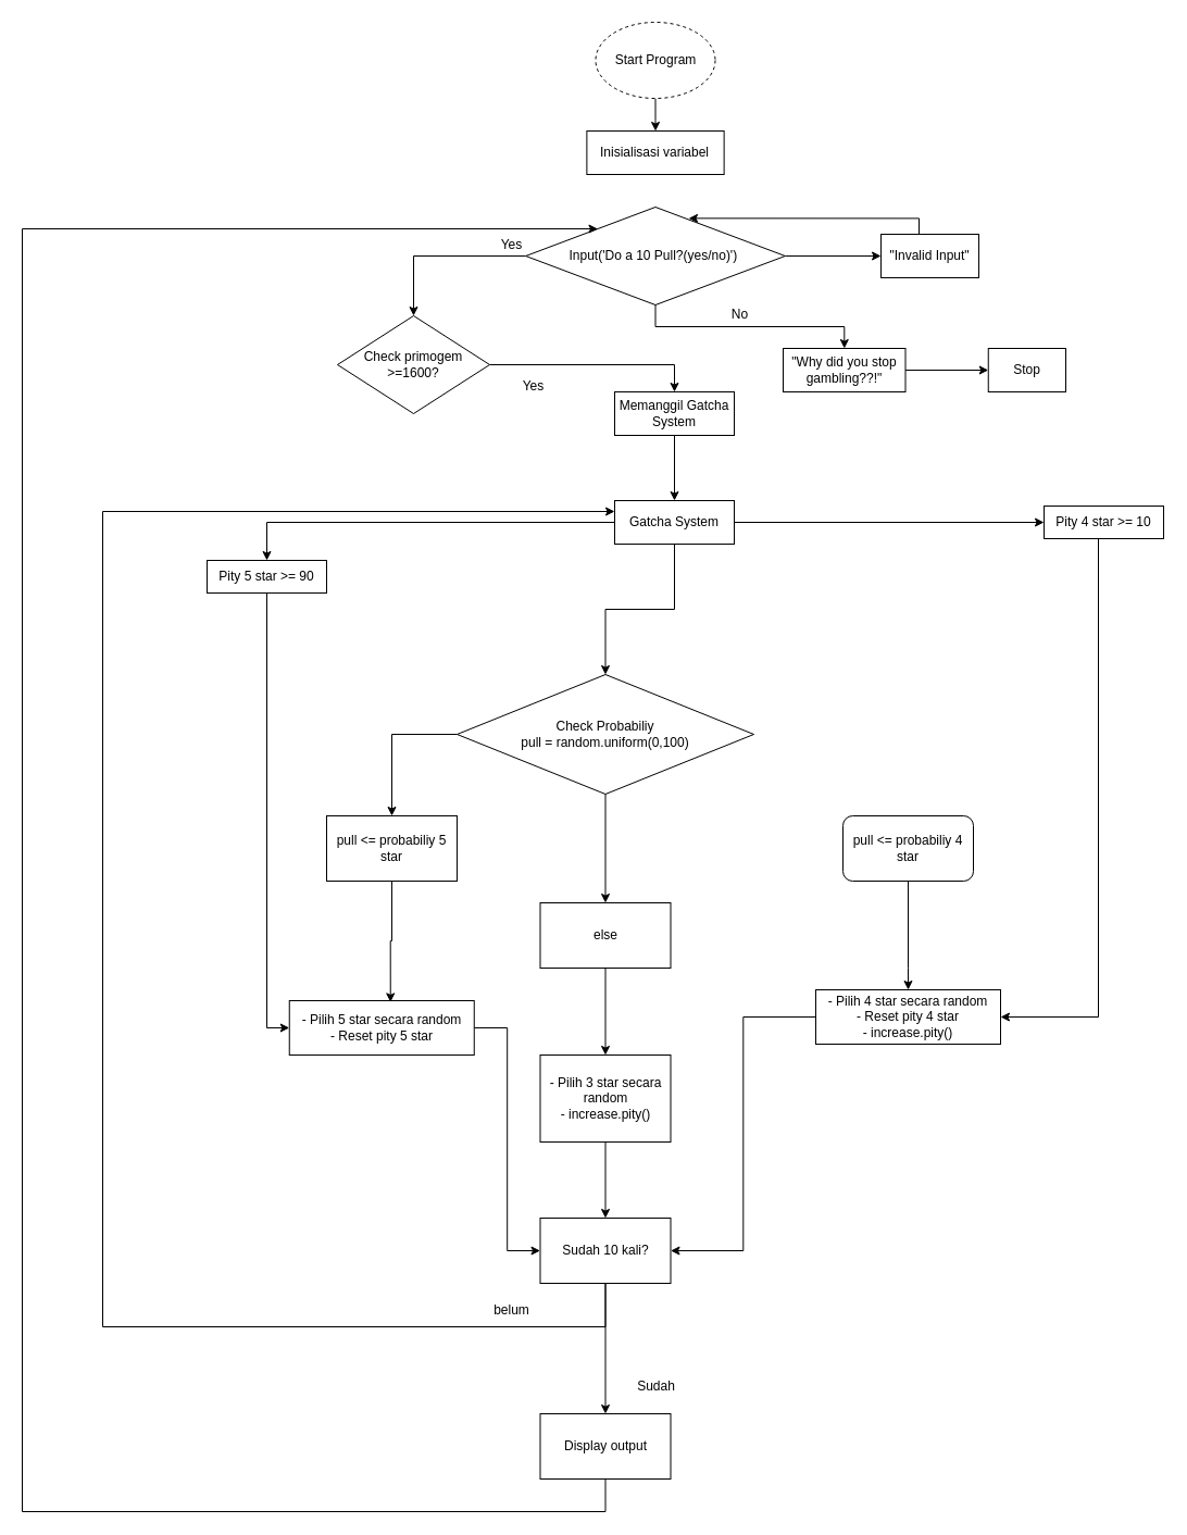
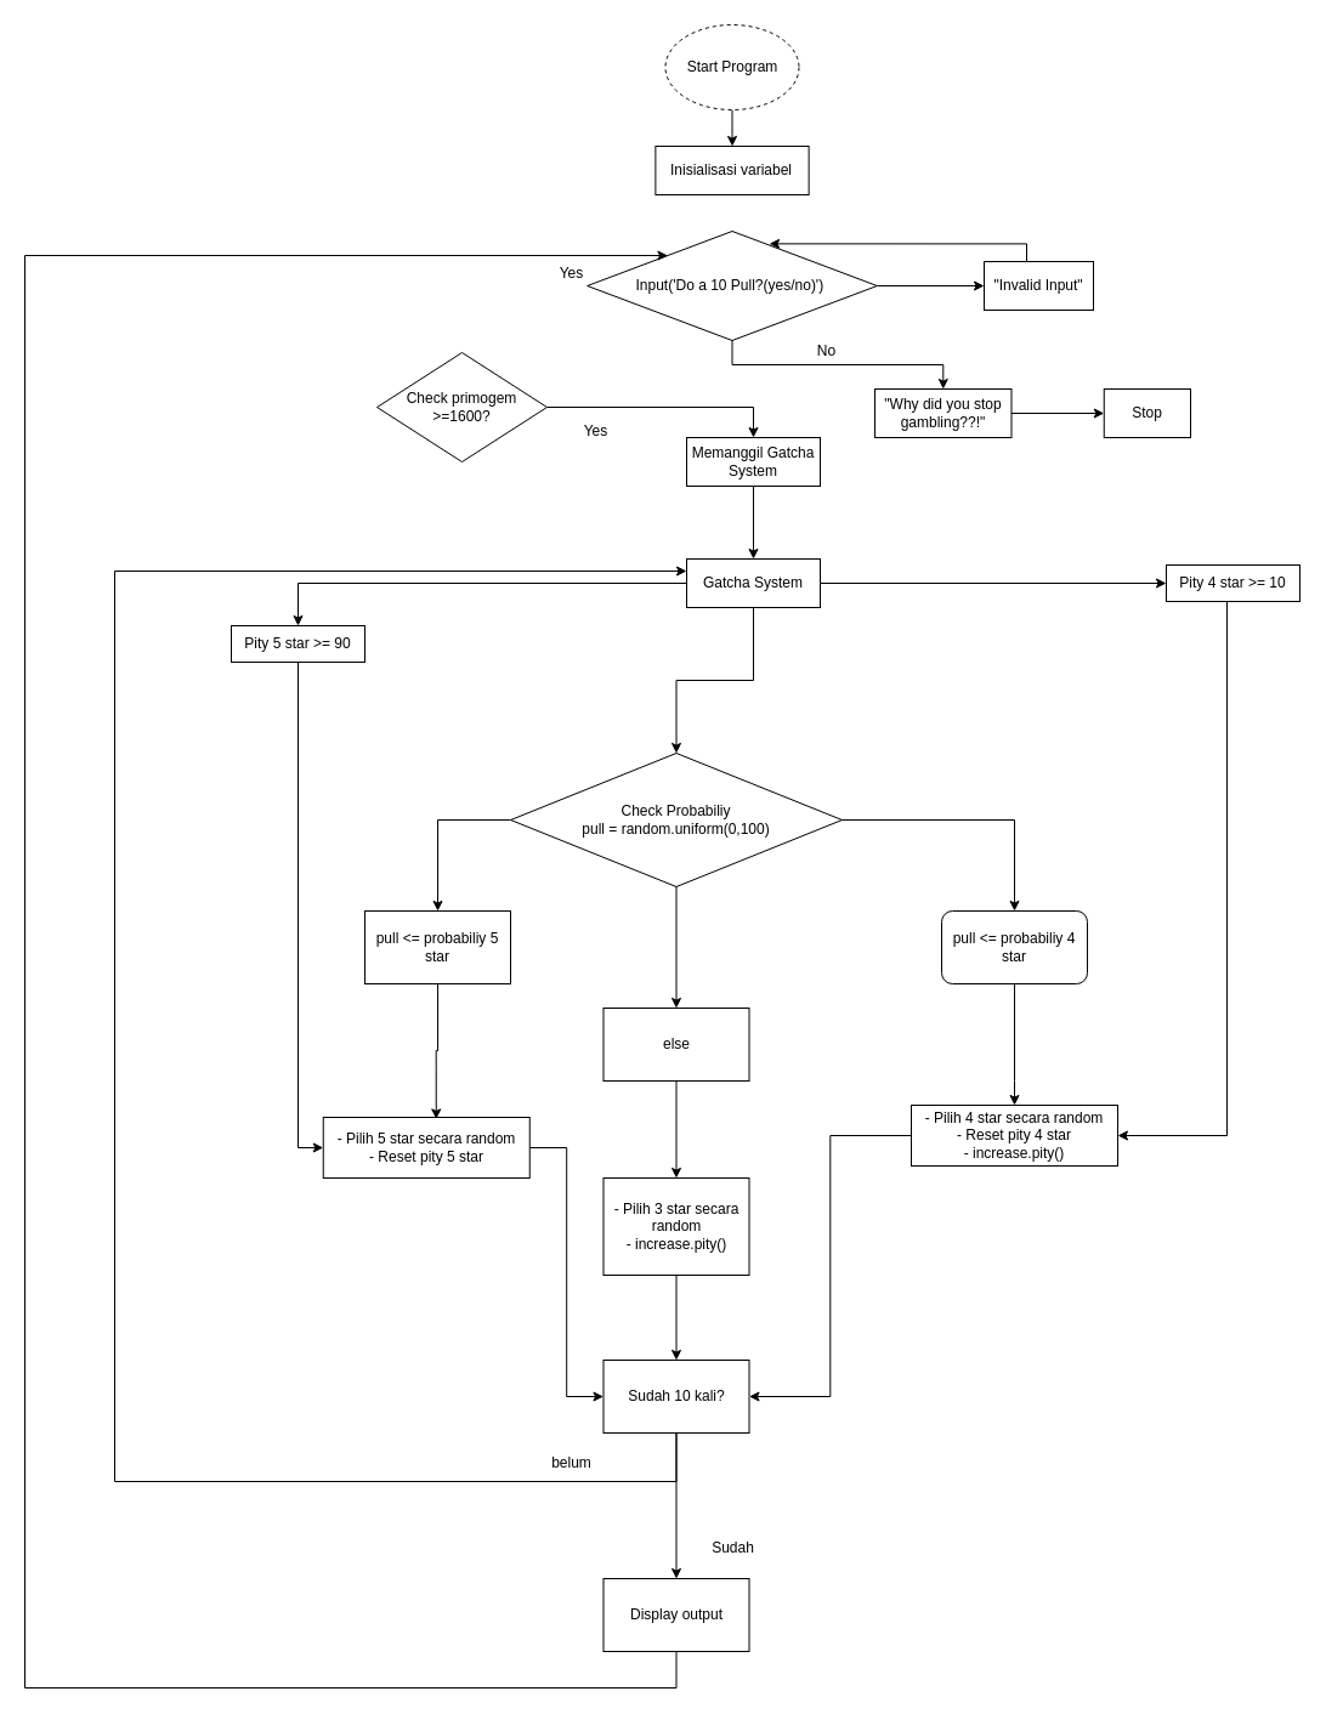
- <mxCell id="7" value="" style="edgeStyle=orthogonalEdgeStyle;rounded=0;orthogonalLoop=1;jettySize=auto;html=1;" edge="1" parent="1" source="8" target="15"><mxGeometry relative="1" as="geometry" /></mxCell>
+ <mxCell id="23" style="edgeStyle=orthogonalEdgeStyle;rounded=0;orthogonalLoop=1;jettySize=auto;html=1;" edge="1" parent="1" source="26" target="38"><mxGeometry relative="1" as="geometry" /></mxCell>
